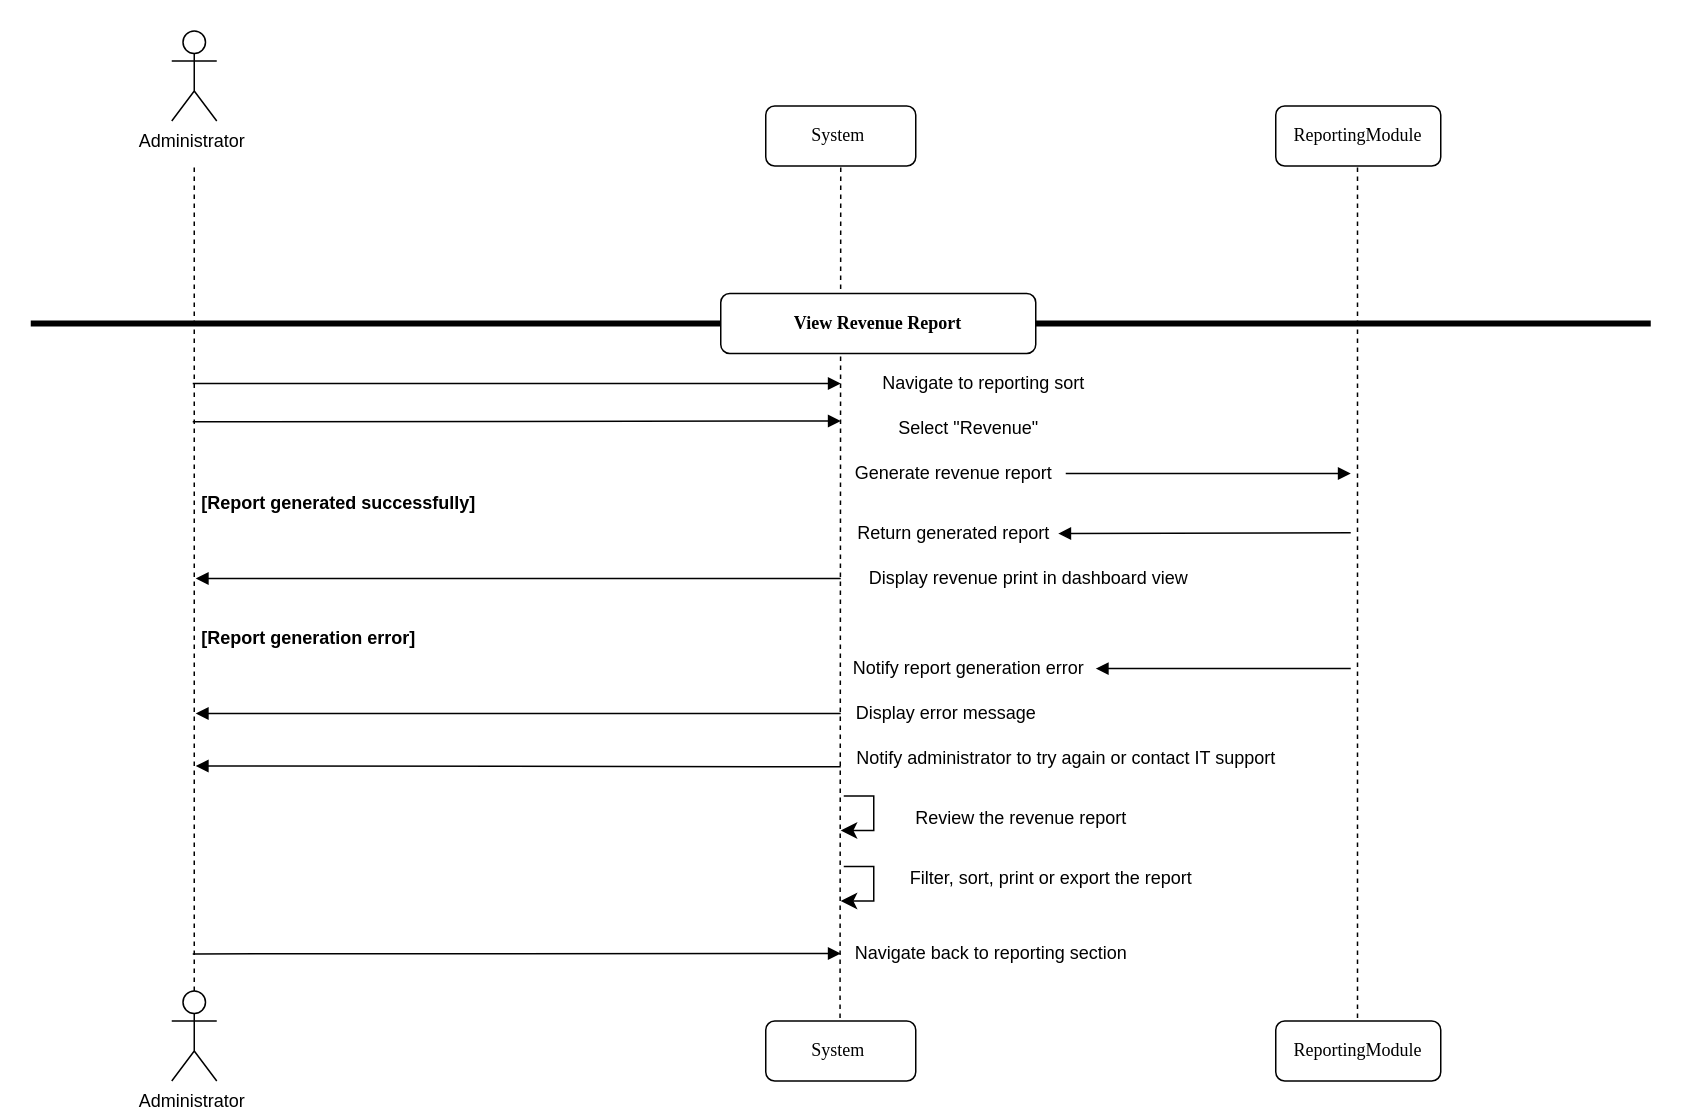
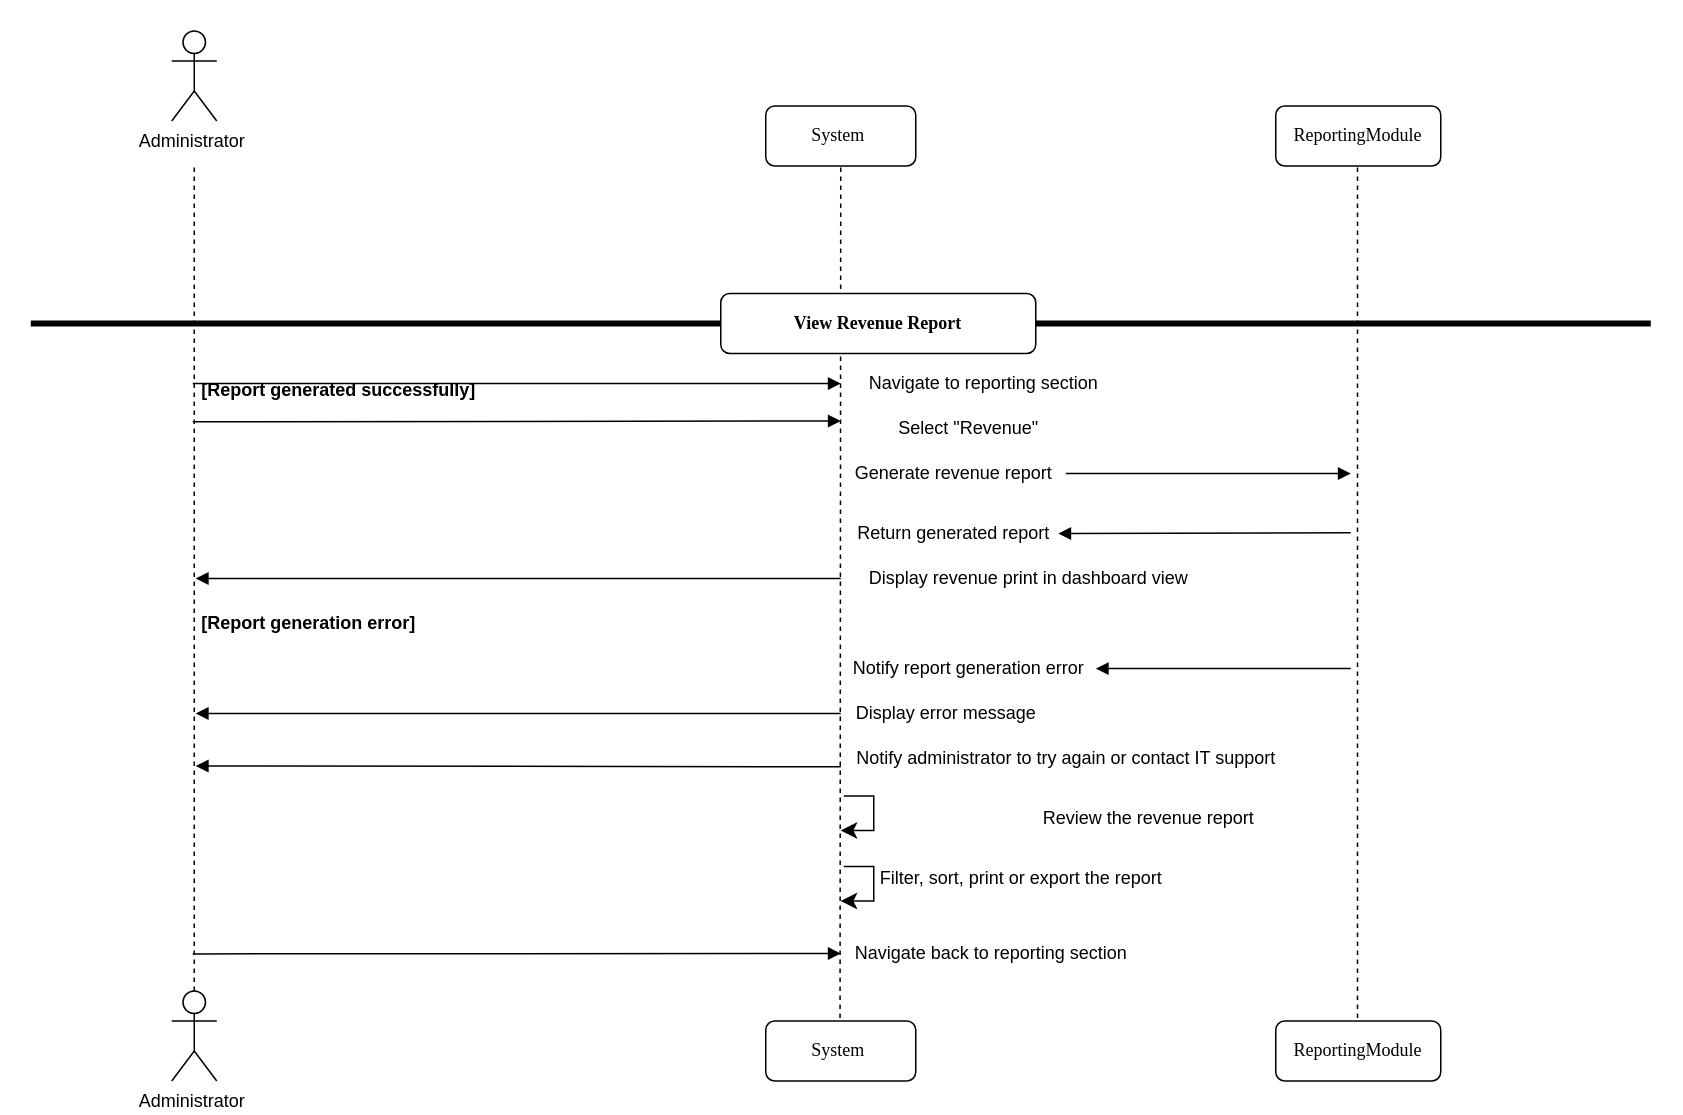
- <mxCell id="8" value="Navigate to reporting sort" style="text;html=1;align=center;verticalAlign=middle;resizable=0;points=[];autosize=1;strokeColor=none;fillColor=none;" vertex="1" parent="1"><mxGeometry x="565" y="240" width="180" height="30" as="geometry" /></mxCell>
+ <mxCell id="8" value="Navigate to reporting section" style="text;html=1;align=center;verticalAlign=middle;resizable=0;points=[];autosize=1;strokeColor=none;fillColor=none;" vertex="1" parent="1"><mxGeometry x="565" y="240" width="180" height="30" as="geometry" /></mxCell>
- <mxCell id="22" value="&lt;b&gt;[Report generated successfully]&lt;/b&gt;" style="text;html=1;align=center;verticalAlign=middle;resizable=0;points=[];autosize=1;strokeColor=none;fillColor=none;" vertex="1" parent="1"><mxGeometry x="120" y="320" width="210" height="30" as="geometry" /></mxCell>
+ <mxCell id="22" value="&lt;b&gt;[Report generated successfully]&lt;/b&gt;" style="text;html=1;align=center;verticalAlign=middle;resizable=0;points=[];autosize=1;strokeColor=none;fillColor=none;" vertex="1" parent="1"><mxGeometry x="120" y="245" width="210" height="30" as="geometry" /></mxCell>
- <mxCell id="23" value="&lt;b&gt;[Report generation error]&lt;/b&gt;" style="text;html=1;align=center;verticalAlign=middle;resizable=0;points=[];autosize=1;strokeColor=none;fillColor=none;" vertex="1" parent="1"><mxGeometry x="120" y="410" width="170" height="30" as="geometry" /></mxCell>
+ <mxCell id="23" value="&lt;b&gt;[Report generation error]&lt;/b&gt;" style="text;html=1;align=center;verticalAlign=middle;resizable=0;points=[];autosize=1;strokeColor=none;fillColor=none;" vertex="1" parent="1"><mxGeometry x="120" y="400" width="170" height="30" as="geometry" /></mxCell>
- <mxCell id="32" value="Review the revenue report" style="text;html=1;align=center;verticalAlign=middle;resizable=0;points=[];autosize=1;strokeColor=none;fillColor=none;" vertex="1" parent="1"><mxGeometry x="600" y="530" width="160" height="30" as="geometry" /></mxCell>
+ <mxCell id="32" value="Review the revenue report" style="text;html=1;align=center;verticalAlign=middle;resizable=0;points=[];autosize=1;strokeColor=none;fillColor=none;" vertex="1" parent="1"><mxGeometry x="685" y="530" width="160" height="30" as="geometry" /></mxCell>
- <mxCell id="33" value="Filter, sort, print or export the report" style="text;html=1;align=center;verticalAlign=middle;resizable=0;points=[];autosize=1;strokeColor=none;fillColor=none;" vertex="1" parent="1"><mxGeometry x="595" y="570" width="210" height="30" as="geometry" /></mxCell>
+ <mxCell id="33" value="Filter, sort, print or export the report" style="text;html=1;align=center;verticalAlign=middle;resizable=0;points=[];autosize=1;strokeColor=none;fillColor=none;" vertex="1" parent="1"><mxGeometry x="575" y="570" width="210" height="30" as="geometry" /></mxCell>
